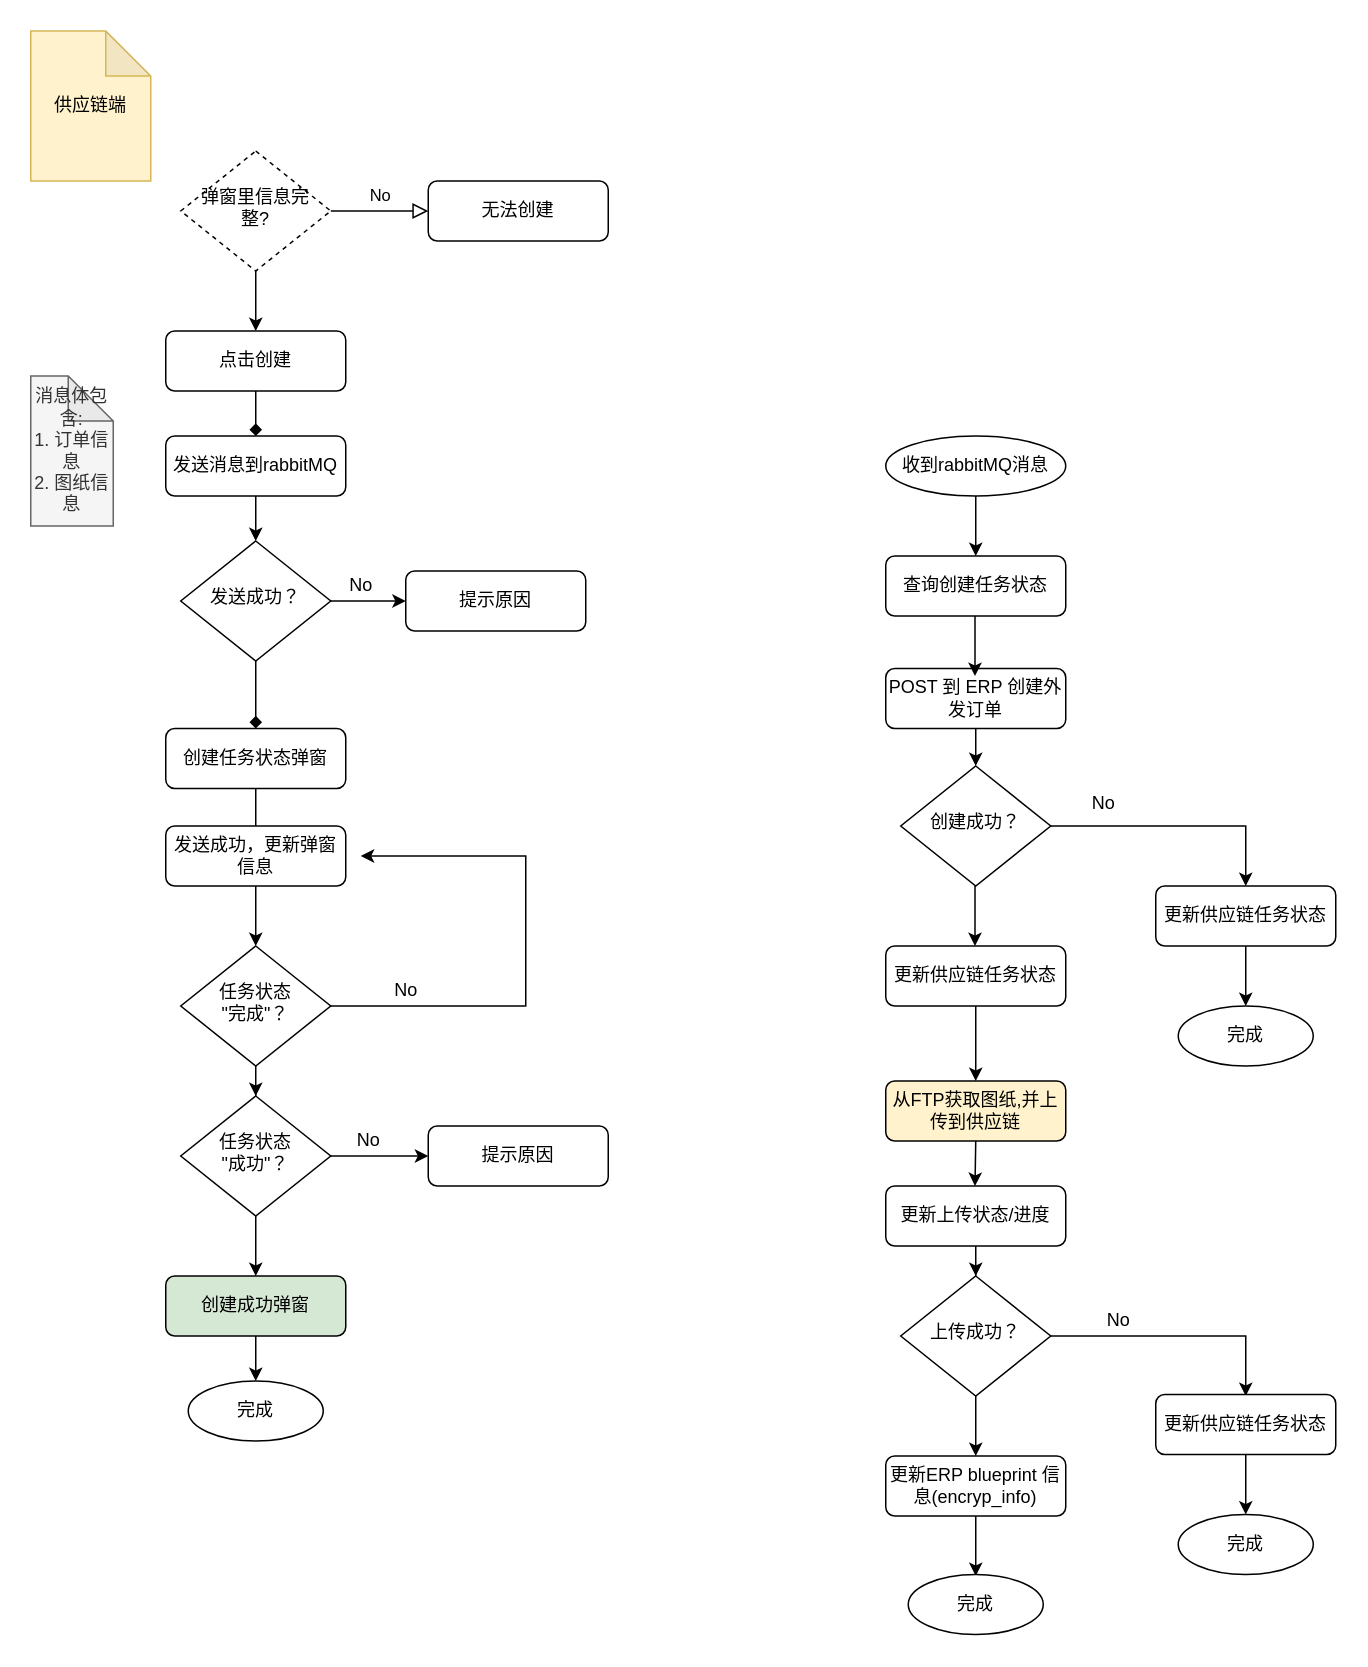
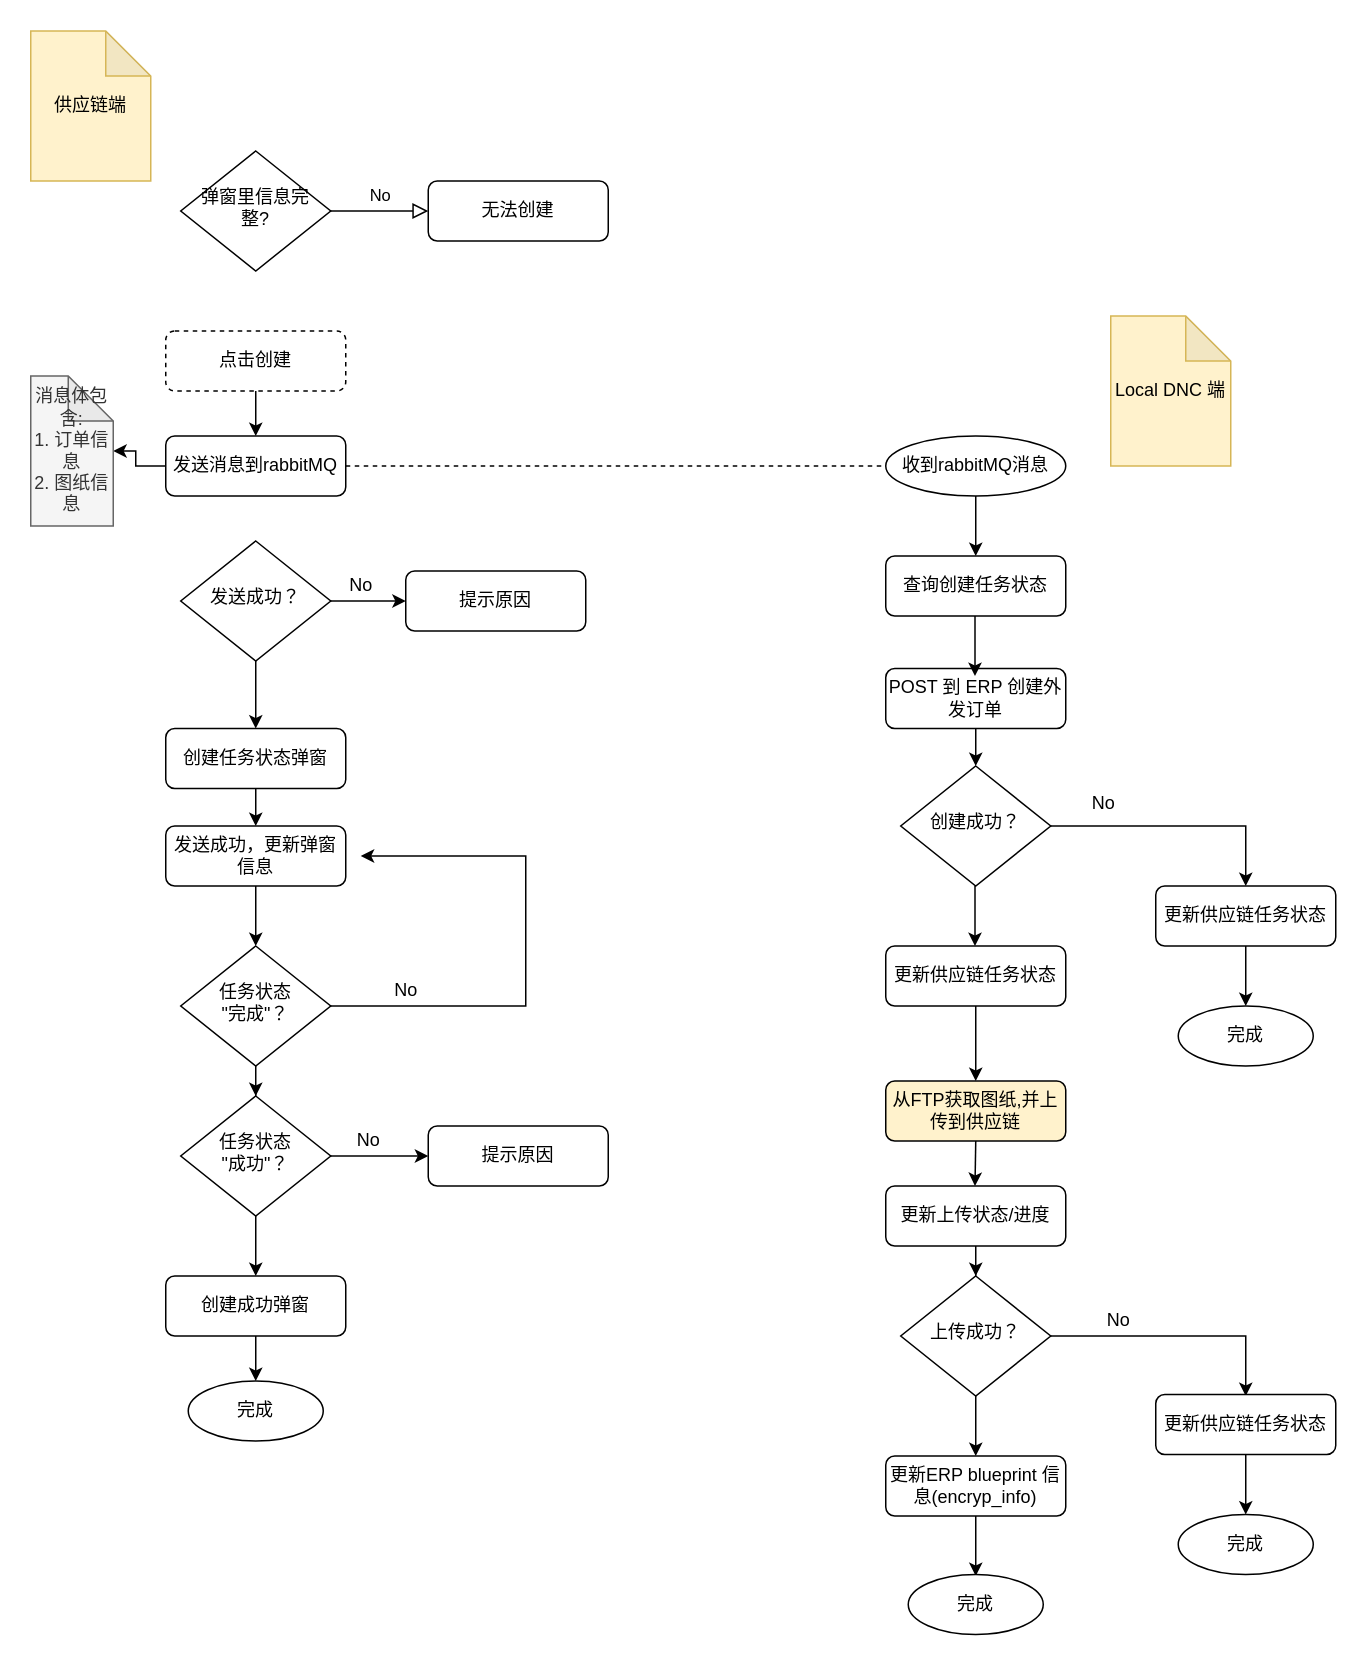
- <mxCell id="3" value="弹窗里信息完整?" style="rhombus;whiteSpace=wrap;html=1;shadow=0;fontFamily=Helvetica;fontSize=12;align=center;strokeWidth=1;spacing=6;spacingTop=-4;dashed=1;" parent="1" vertex="1"><mxGeometry x="120" y="100" width="100" height="80" as="geometry" /></mxCell>
+ <mxCell id="3" value="弹窗里信息完整?" style="rhombus;whiteSpace=wrap;html=1;shadow=0;fontFamily=Helvetica;fontSize=12;align=center;strokeWidth=1;spacing=6;spacingTop=-4;" parent="1" vertex="1"><mxGeometry x="120" y="100" width="100" height="80" as="geometry" /></mxCell>
- <mxCell id="29" value="" style="endArrow=classic;html=1;exitX=0.5;exitY=1;exitDx=0;exitDy=0;entryX=0.5;entryY=0;entryDx=0;entryDy=0;" parent="1" source="3" target="6" edge="1"><mxGeometry width="50" height="50" relative="1" as="geometry"><mxPoint x="190" y="220" as="sourcePoint" /><mxPoint x="240" y="170" as="targetPoint" /></mxGeometry></mxCell>
- <mxCell id="6" value="点击创建" style="rounded=1;whiteSpace=wrap;html=1;fontSize=12;glass=0;strokeWidth=1;shadow=0;" parent="1" vertex="1"><mxGeometry x="110" y="220" width="120" height="40" as="geometry" /></mxCell>
+ <mxCell id="6" value="点击创建" style="rounded=1;whiteSpace=wrap;html=1;fontSize=12;glass=0;strokeWidth=1;shadow=0;dashed=1;" parent="1" vertex="1"><mxGeometry x="110" y="220" width="120" height="40" as="geometry" /></mxCell>
+ <mxCell id="32" value="Local DNC 端" style="shape=note;whiteSpace=wrap;html=1;backgroundOutline=1;darkOpacity=0.05;fillColor=#fff2cc;strokeColor=#d6b656;" vertex="1" parent="1"><mxGeometry x="740" y="210" width="80" height="100" as="geometry" /></mxCell>
- <mxCell id="15" value="" style="edgeStyle=orthogonalEdgeStyle;rounded=0;orthogonalLoop=1;jettySize=auto;html=1;endArrow=diamond;" parent="1" source="6" target="14" edge="1"><mxGeometry relative="1" as="geometry"><mxPoint x="170" y="200" as="sourcePoint" /><mxPoint x="170" y="390" as="targetPoint" /></mxGeometry></mxCell>
+ <mxCell id="15" value="" style="edgeStyle=orthogonalEdgeStyle;rounded=0;orthogonalLoop=1;jettySize=auto;html=1;" parent="1" source="6" target="14" edge="1"><mxGeometry relative="1" as="geometry"><mxPoint x="170" y="200" as="sourcePoint" /><mxPoint x="170" y="390" as="targetPoint" /></mxGeometry></mxCell>
+ <mxCell id="35" value="" style="endArrow=none;dashed=1;html=1;exitX=1;exitY=0.5;exitDx=0;exitDy=0;" edge="1" parent="1" source="14" target="34"><mxGeometry width="50" height="50" relative="1" as="geometry"><mxPoint x="370" y="330" as="sourcePoint" /><mxPoint x="420" y="280" as="targetPoint" /></mxGeometry></mxCell>
- <mxCell id="5" value="" style="edgeStyle=orthogonalEdgeStyle;rounded=0;orthogonalLoop=1;jettySize=auto;html=1;" parent="1" source="14" target="9" edge="1"><mxGeometry relative="1" as="geometry" /></mxCell>
+ <mxCell id="5" value="" style="edgeStyle=orthogonalEdgeStyle;rounded=0;orthogonalLoop=1;jettySize=auto;html=1;" parent="1" source="14" target="30" edge="1"><mxGeometry relative="1" as="geometry" /></mxCell>
- <mxCell id="7" value="" style="edgeStyle=orthogonalEdgeStyle;rounded=0;orthogonalLoop=1;jettySize=auto;html=1;endArrow=diamond;" parent="1" source="9" target="12" edge="1"><mxGeometry relative="1" as="geometry" /></mxCell>
+ <mxCell id="7" value="" style="edgeStyle=orthogonalEdgeStyle;rounded=0;orthogonalLoop=1;jettySize=auto;html=1;" parent="1" source="9" target="12" edge="1"><mxGeometry relative="1" as="geometry" /></mxCell>
- <mxCell id="20" value="" style="edgeStyle=orthogonalEdgeStyle;rounded=0;orthogonalLoop=1;jettySize=auto;html=1;endArrow=none;" parent="1" source="12" target="19" edge="1"><mxGeometry relative="1" as="geometry"><mxPoint x="170" y="525" as="sourcePoint" /><mxPoint x="170" y="630" as="targetPoint" /></mxGeometry></mxCell>
+ <mxCell id="20" value="" style="edgeStyle=orthogonalEdgeStyle;rounded=0;orthogonalLoop=1;jettySize=auto;html=1;" parent="1" source="12" target="19" edge="1"><mxGeometry relative="1" as="geometry"><mxPoint x="170" y="525" as="sourcePoint" /><mxPoint x="170" y="630" as="targetPoint" /></mxGeometry></mxCell>
- <mxCell id="28" value="创建成功弹窗" style="rounded=1;whiteSpace=wrap;html=1;fontSize=12;glass=0;strokeWidth=1;shadow=0;fillColor=#d5e8d4;" parent="1" vertex="1"><mxGeometry x="110" y="850" width="120" height="40" as="geometry" /></mxCell>
+ <mxCell id="28" value="创建成功弹窗" style="rounded=1;whiteSpace=wrap;html=1;fontSize=12;glass=0;strokeWidth=1;shadow=0;" parent="1" vertex="1"><mxGeometry x="110" y="850" width="120" height="40" as="geometry" /></mxCell>
